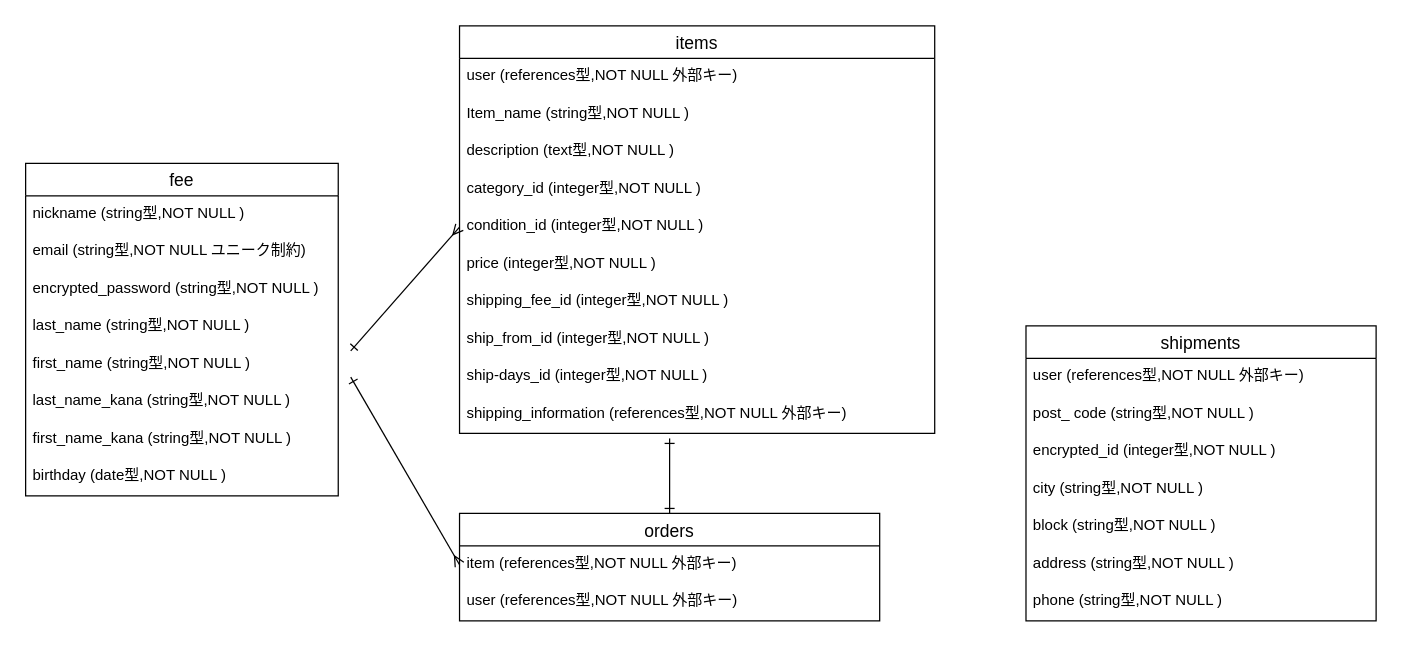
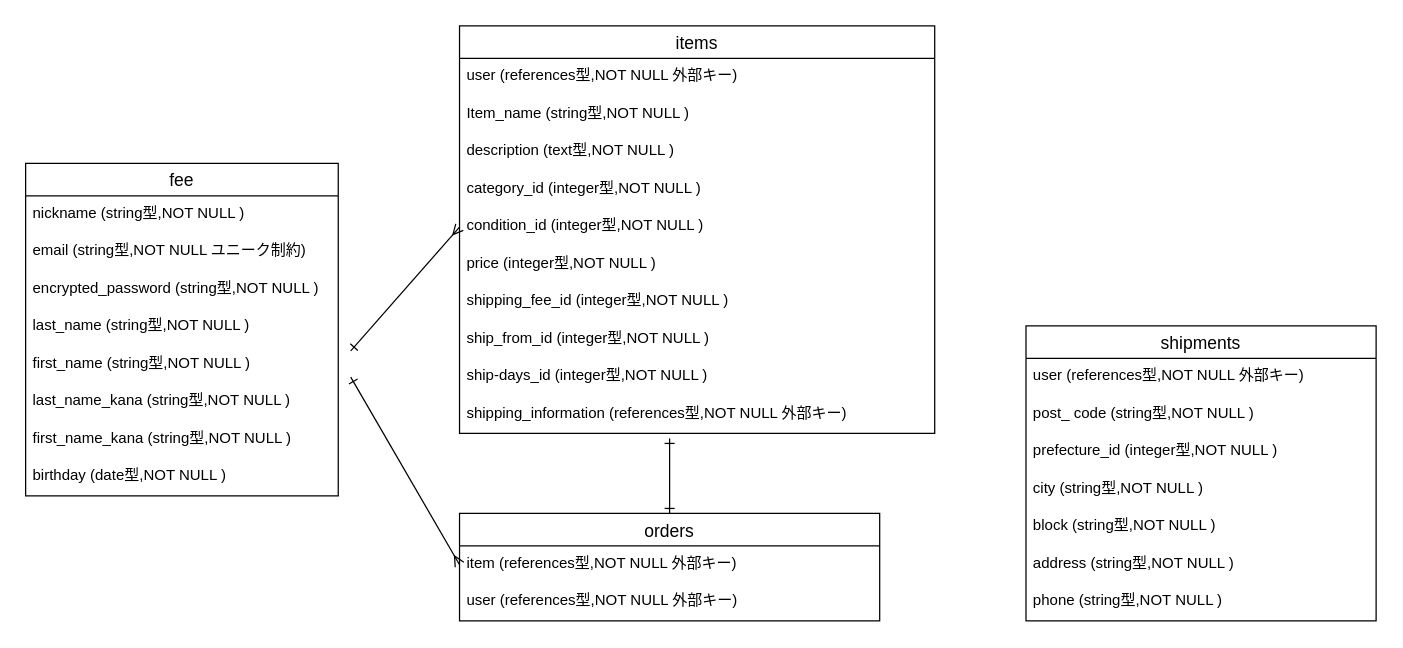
- <mxCell id="29" value="encrypted_id (integer型,NOT NULL )" style="text;strokeColor=none;fillColor=none;spacingLeft=4;spacingRight=4;overflow=hidden;rotatable=0;points=[[0,0.5],[1,0.5]];portConstraint=eastwest;fontSize=12;" parent="26" vertex="1"><mxGeometry y="86" width="280" height="30" as="geometry" /></mxCell>
+ <mxCell id="29" value="prefecture_id (integer型,NOT NULL )" style="text;strokeColor=none;fillColor=none;spacingLeft=4;spacingRight=4;overflow=hidden;rotatable=0;points=[[0,0.5],[1,0.5]];portConstraint=eastwest;fontSize=12;" parent="26" vertex="1"><mxGeometry y="86" width="280" height="30" as="geometry" /></mxCell>
